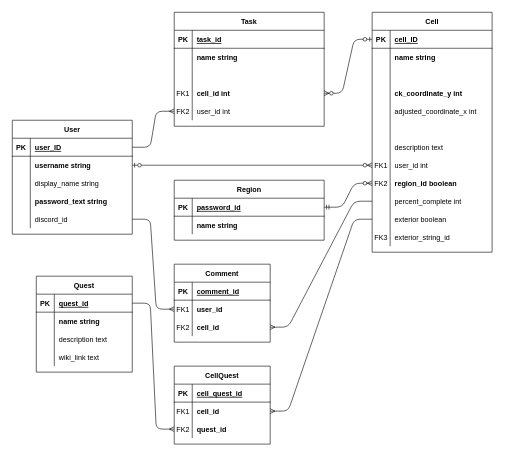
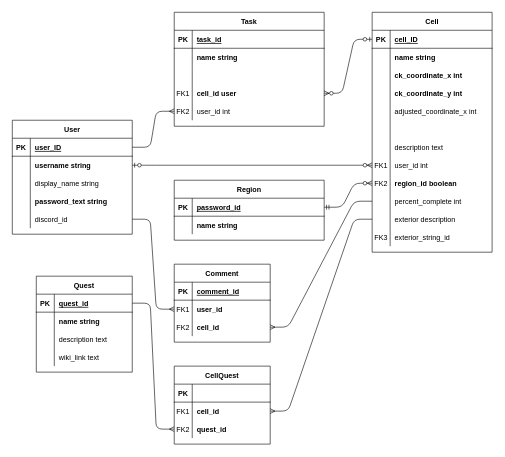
+ <mxCell id="11" value="ck_coordinate_x int" style="shape=partialRectangle;overflow=hidden;connectable=0;fillColor=none;top=0;left=0;bottom=0;right=0;align=left;spacingLeft=6;fontStyle=1" parent="9" vertex="1"><mxGeometry x="30" width="170" height="30" as="geometry" /></mxCell>
- <mxCell id="78" value="cell_id int" style="shape=partialRectangle;overflow=hidden;connectable=0;fillColor=none;top=0;left=0;bottom=0;right=0;align=left;spacingLeft=6;fontStyle=1" vertex="1" parent="76"><mxGeometry x="30" width="220" height="30" as="geometry" /></mxCell>
+ <mxCell id="78" value="cell_id user" style="shape=partialRectangle;overflow=hidden;connectable=0;fillColor=none;top=0;left=0;bottom=0;right=0;align=left;spacingLeft=6;fontStyle=1" vertex="1" parent="76"><mxGeometry x="30" width="220" height="30" as="geometry" /></mxCell>
- <mxCell id="34" value="exterior boolean" style="shape=partialRectangle;overflow=hidden;connectable=0;fillColor=none;top=0;left=0;bottom=0;right=0;align=left;spacingLeft=6;fontStyle=0" vertex="1" parent="32"><mxGeometry x="30" width="170" height="30" as="geometry" /></mxCell>
+ <mxCell id="34" value="exterior description" style="shape=partialRectangle;overflow=hidden;connectable=0;fillColor=none;top=0;left=0;bottom=0;right=0;align=left;spacingLeft=6;fontStyle=0" vertex="1" parent="32"><mxGeometry x="30" width="170" height="30" as="geometry" /></mxCell>
- <mxCell id="105" value="cell_quest_id" style="shape=partialRectangle;overflow=hidden;connectable=0;fillColor=none;top=0;left=0;bottom=0;right=0;align=left;spacingLeft=6;fontStyle=5;" vertex="1" parent="103"><mxGeometry x="30" width="130" height="30" as="geometry" /></mxCell>
